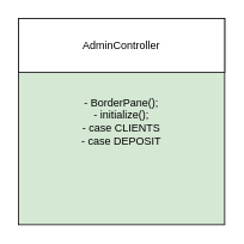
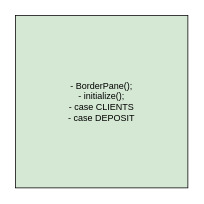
- <mxCell id="4" value="AdminController" style="rounded=0;whiteSpace=wrap;html=1;" vertex="1" parent="2"><mxGeometry width="230" height="60" as="geometry" /></mxCell>
